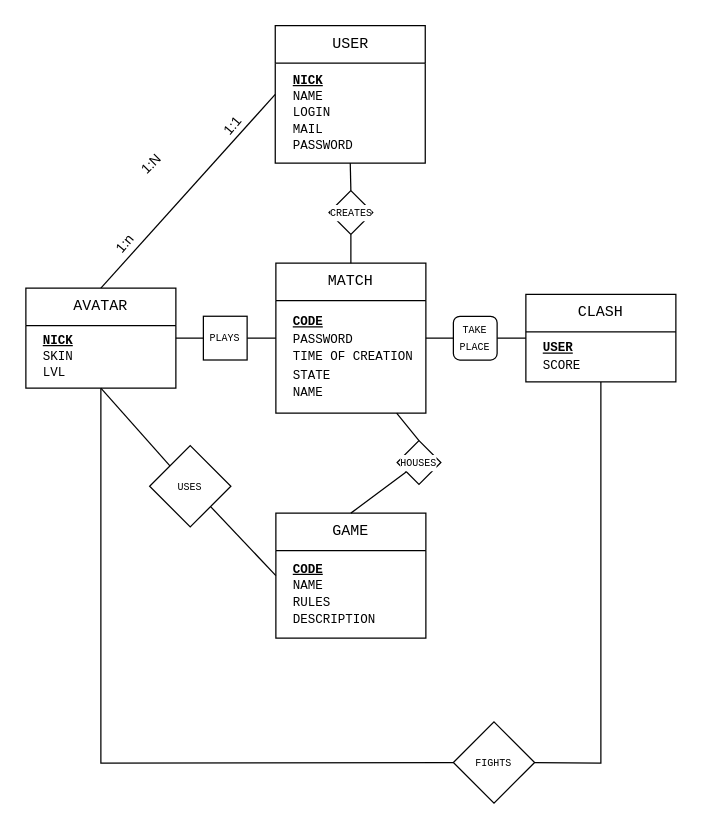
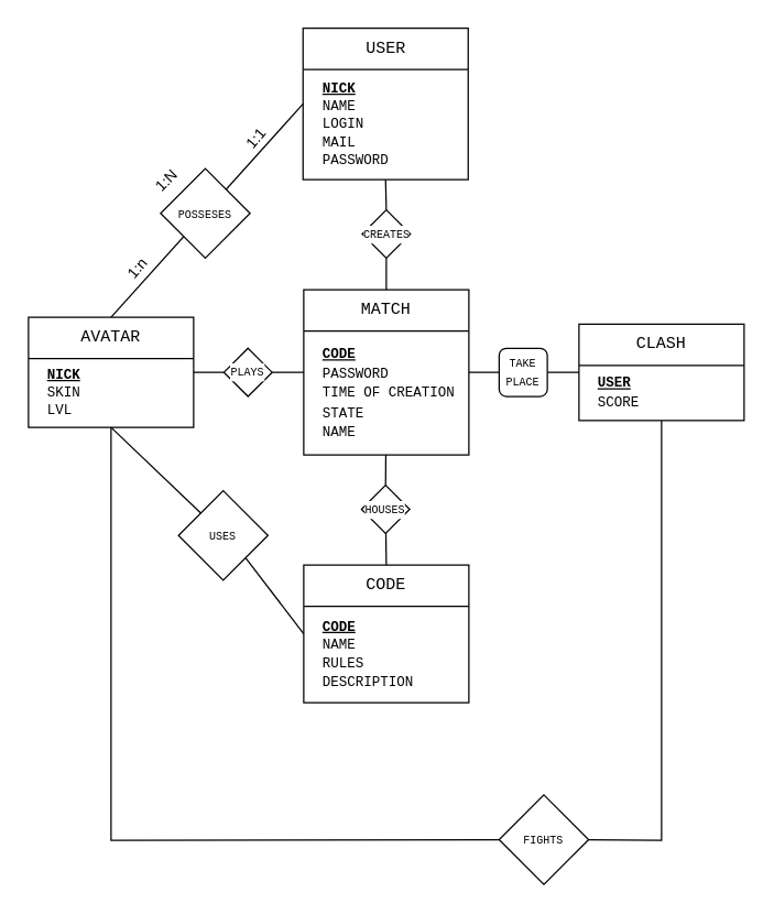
+ <mxCell id="23" value="&lt;font style=&quot;font-size: 8px;&quot;&gt;POSSESES&lt;/font&gt;" style="rhombus;whiteSpace=wrap;html=1;fontFamily=Courier New;fontSize=11;fontColor=default;labelBackgroundColor=default;" vertex="1" parent="1"><mxGeometry x="116" y="122" width="65" height="65" as="geometry" /></mxCell>
- <mxCell id="26" value="&lt;font style=&quot;font-size: 8px;&quot;&gt;PLAYS&lt;/font&gt;" style="whiteSpace=wrap;html=1;fontFamily=Courier New;fontSize=11;fontColor=default;labelBackgroundColor=default;rounded=0;" vertex="1" parent="1"><mxGeometry x="162" y="252.5" width="35" height="35" as="geometry" /></mxCell>
+ <mxCell id="26" value="&lt;font style=&quot;font-size: 8px;&quot;&gt;PLAYS&lt;/font&gt;" style="rhombus;whiteSpace=wrap;html=1;fontFamily=Courier New;fontSize=11;fontColor=default;labelBackgroundColor=default;" vertex="1" parent="1"><mxGeometry x="162" y="252.5" width="35" height="35" as="geometry" /></mxCell>
- <mxCell id="30" value="&lt;font style=&quot;font-size: 8px;&quot;&gt;HOUSES&lt;/font&gt;" style="rhombus;whiteSpace=wrap;html=1;fontFamily=Courier New;fontSize=11;fontColor=default;labelBackgroundColor=default;" vertex="1" parent="1"><mxGeometry x="317" y="352" width="35" height="35" as="geometry" /></mxCell>
+ <mxCell id="30" value="&lt;font style=&quot;font-size: 8px;&quot;&gt;HOUSES&lt;/font&gt;" style="rhombus;whiteSpace=wrap;html=1;fontFamily=Courier New;fontSize=11;fontColor=default;labelBackgroundColor=default;" vertex="1" parent="1"><mxGeometry x="262" y="352" width="35" height="35" as="geometry" /></mxCell>
- <mxCell id="22" value="&lt;font style=&quot;font-size: 8px;&quot;&gt;USES&lt;/font&gt;" style="rhombus;whiteSpace=wrap;html=1;fontFamily=Courier New;fontSize=11;fontColor=default;labelBackgroundColor=default;" vertex="1" parent="1"><mxGeometry x="119" y="356" width="65" height="65" as="geometry" /></mxCell>
+ <mxCell id="22" value="&lt;font style=&quot;font-size: 8px;&quot;&gt;USES&lt;/font&gt;" style="rhombus;whiteSpace=wrap;html=1;fontFamily=Courier New;fontSize=11;fontColor=default;labelBackgroundColor=default;" vertex="1" parent="1"><mxGeometry x="129" y="356" width="65" height="65" as="geometry" /></mxCell>
- <mxCell id="18" value="GAME" style="swimlane;fontStyle=0;childLayout=stackLayout;horizontal=1;startSize=30;horizontalStack=0;resizeParent=1;resizeParentMax=0;resizeLast=0;collapsible=1;marginBottom=0;whiteSpace=wrap;html=1;fontFamily=Courier New;" vertex="1" parent="1"><mxGeometry x="220" y="410" width="120" height="100" as="geometry" /></mxCell>
+ <mxCell id="18" value="CODE" style="swimlane;fontStyle=0;childLayout=stackLayout;horizontal=1;startSize=30;horizontalStack=0;resizeParent=1;resizeParentMax=0;resizeLast=0;collapsible=1;marginBottom=0;whiteSpace=wrap;html=1;fontFamily=Courier New;" vertex="1" parent="1"><mxGeometry x="220" y="410" width="120" height="100" as="geometry" /></mxCell>
